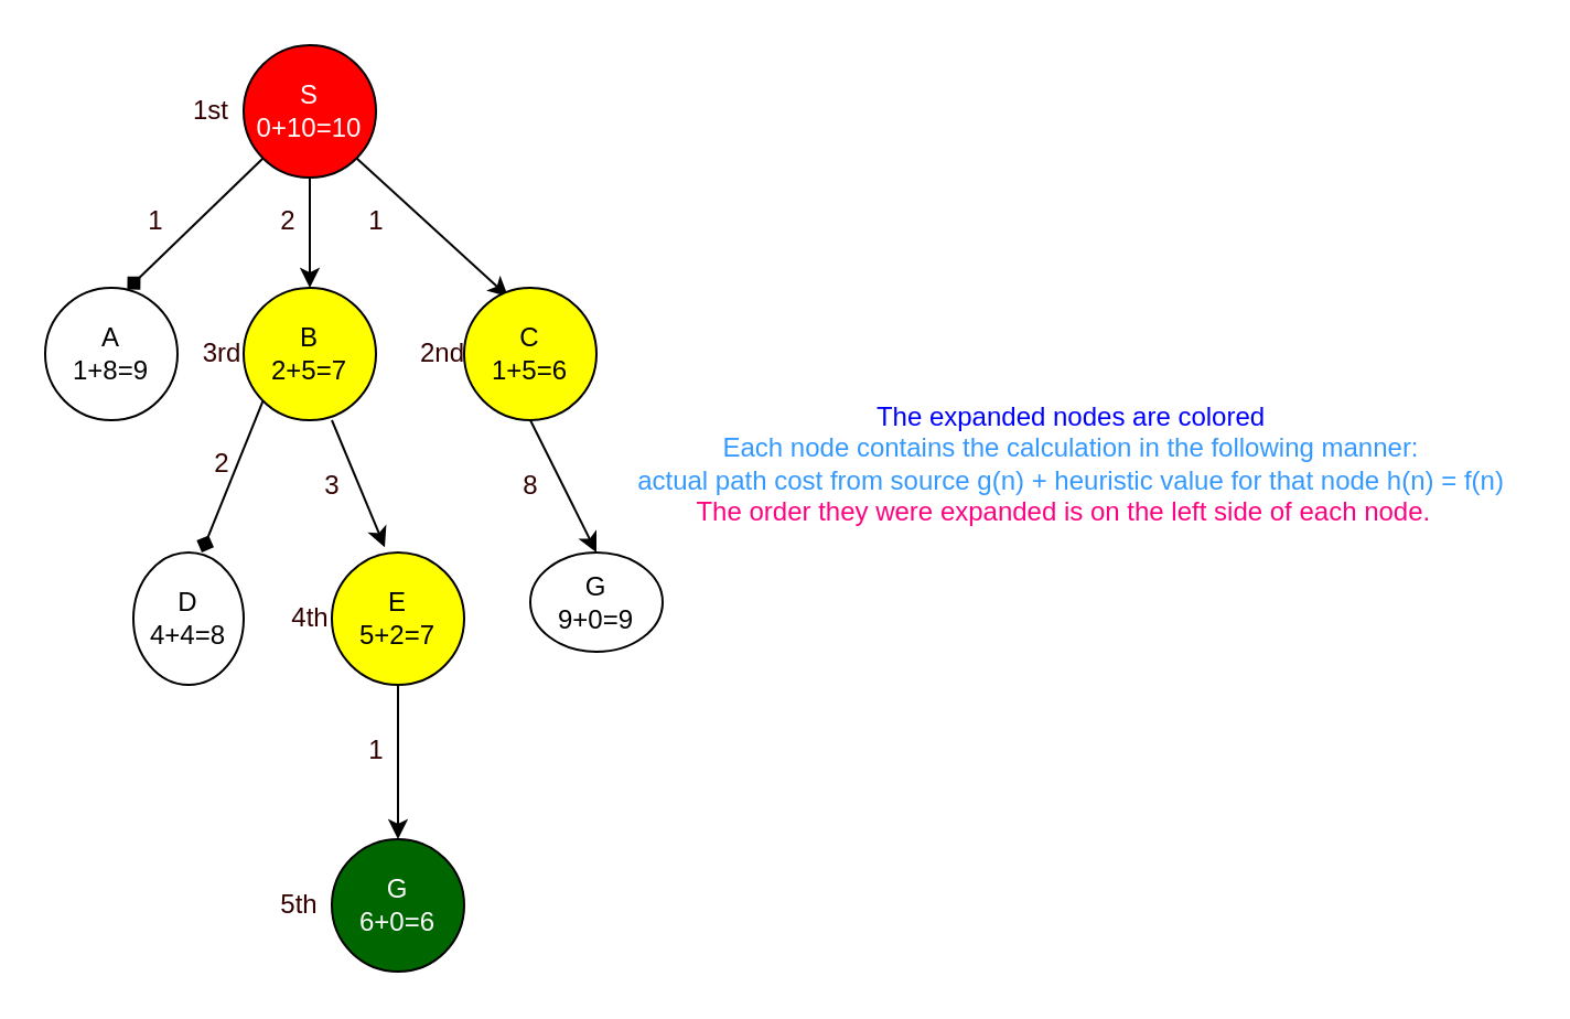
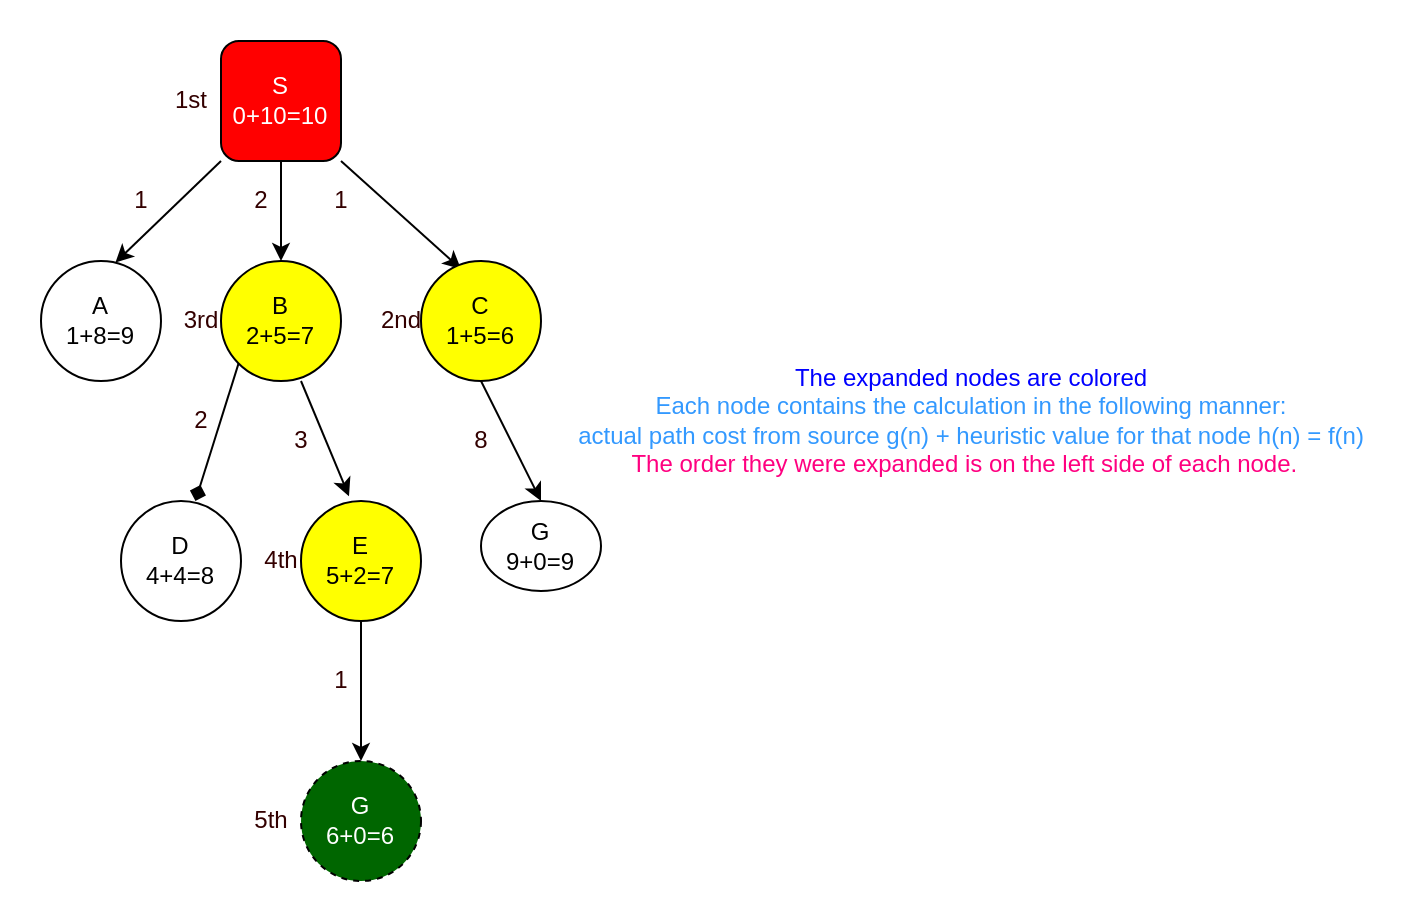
- <mxCell id="2" value="S&lt;br&gt;0+10=10" style="ellipse;whiteSpace=wrap;html=1;aspect=fixed;fontColor=#FFFFFF;fillColor=#FF0000;" vertex="1" parent="1"><mxGeometry x="110" y="20" width="60" height="60" as="geometry" /></mxCell>
+ <mxCell id="2" value="S&lt;br&gt;0+10=10" style="whiteSpace=wrap;html=1;aspect=fixed;fontColor=#FFFFFF;fillColor=#FF0000;rounded=1;" vertex="1" parent="1"><mxGeometry x="110" y="20" width="60" height="60" as="geometry" /></mxCell>
- <mxCell id="3" value="" style="endArrow=diamond;html=1;rounded=0;exitX=0;exitY=1;exitDx=0;exitDy=0;entryX=0.62;entryY=0.013;entryDx=0;entryDy=0;entryPerimeter=0;" edge="1" parent="1" source="2" target="6"><mxGeometry width="50" height="50" relative="1" as="geometry"><mxPoint x="110" y="80" as="sourcePoint" /><mxPoint x="60" y="130" as="targetPoint" /></mxGeometry></mxCell>
+ <mxCell id="3" value="" style="endArrow=classic;html=1;rounded=0;exitX=0;exitY=1;exitDx=0;exitDy=0;entryX=0.62;entryY=0.013;entryDx=0;entryDy=0;entryPerimeter=0;" edge="1" parent="1" source="2" target="6"><mxGeometry width="50" height="50" relative="1" as="geometry"><mxPoint x="110" y="80" as="sourcePoint" /><mxPoint x="60" y="130" as="targetPoint" /></mxGeometry></mxCell>
- <mxCell id="12" value="D&lt;br&gt;4+4=8" style="ellipse;whiteSpace=wrap;html=1;aspect=fixed;" vertex="1" parent="1"><mxGeometry x="60" y="250" width="50" height="60" as="geometry" /></mxCell>
+ <mxCell id="12" value="D&lt;br&gt;4+4=8" style="ellipse;whiteSpace=wrap;html=1;aspect=fixed;" vertex="1" parent="1"><mxGeometry x="60" y="250" width="60" height="60" as="geometry" /></mxCell>
- <mxCell id="16" value="G&lt;br&gt;6+0=6" style="ellipse;whiteSpace=wrap;html=1;aspect=fixed;fontColor=#FFFFFF;fillColor=#006600;" vertex="1" parent="1"><mxGeometry x="150" y="380" width="60" height="60" as="geometry" /></mxCell>
+ <mxCell id="16" value="G&lt;br&gt;6+0=6" style="ellipse;whiteSpace=wrap;html=1;aspect=fixed;fontColor=#FFFFFF;fillColor=#006600;dashed=1;" vertex="1" parent="1"><mxGeometry x="150" y="380" width="60" height="60" as="geometry" /></mxCell>
